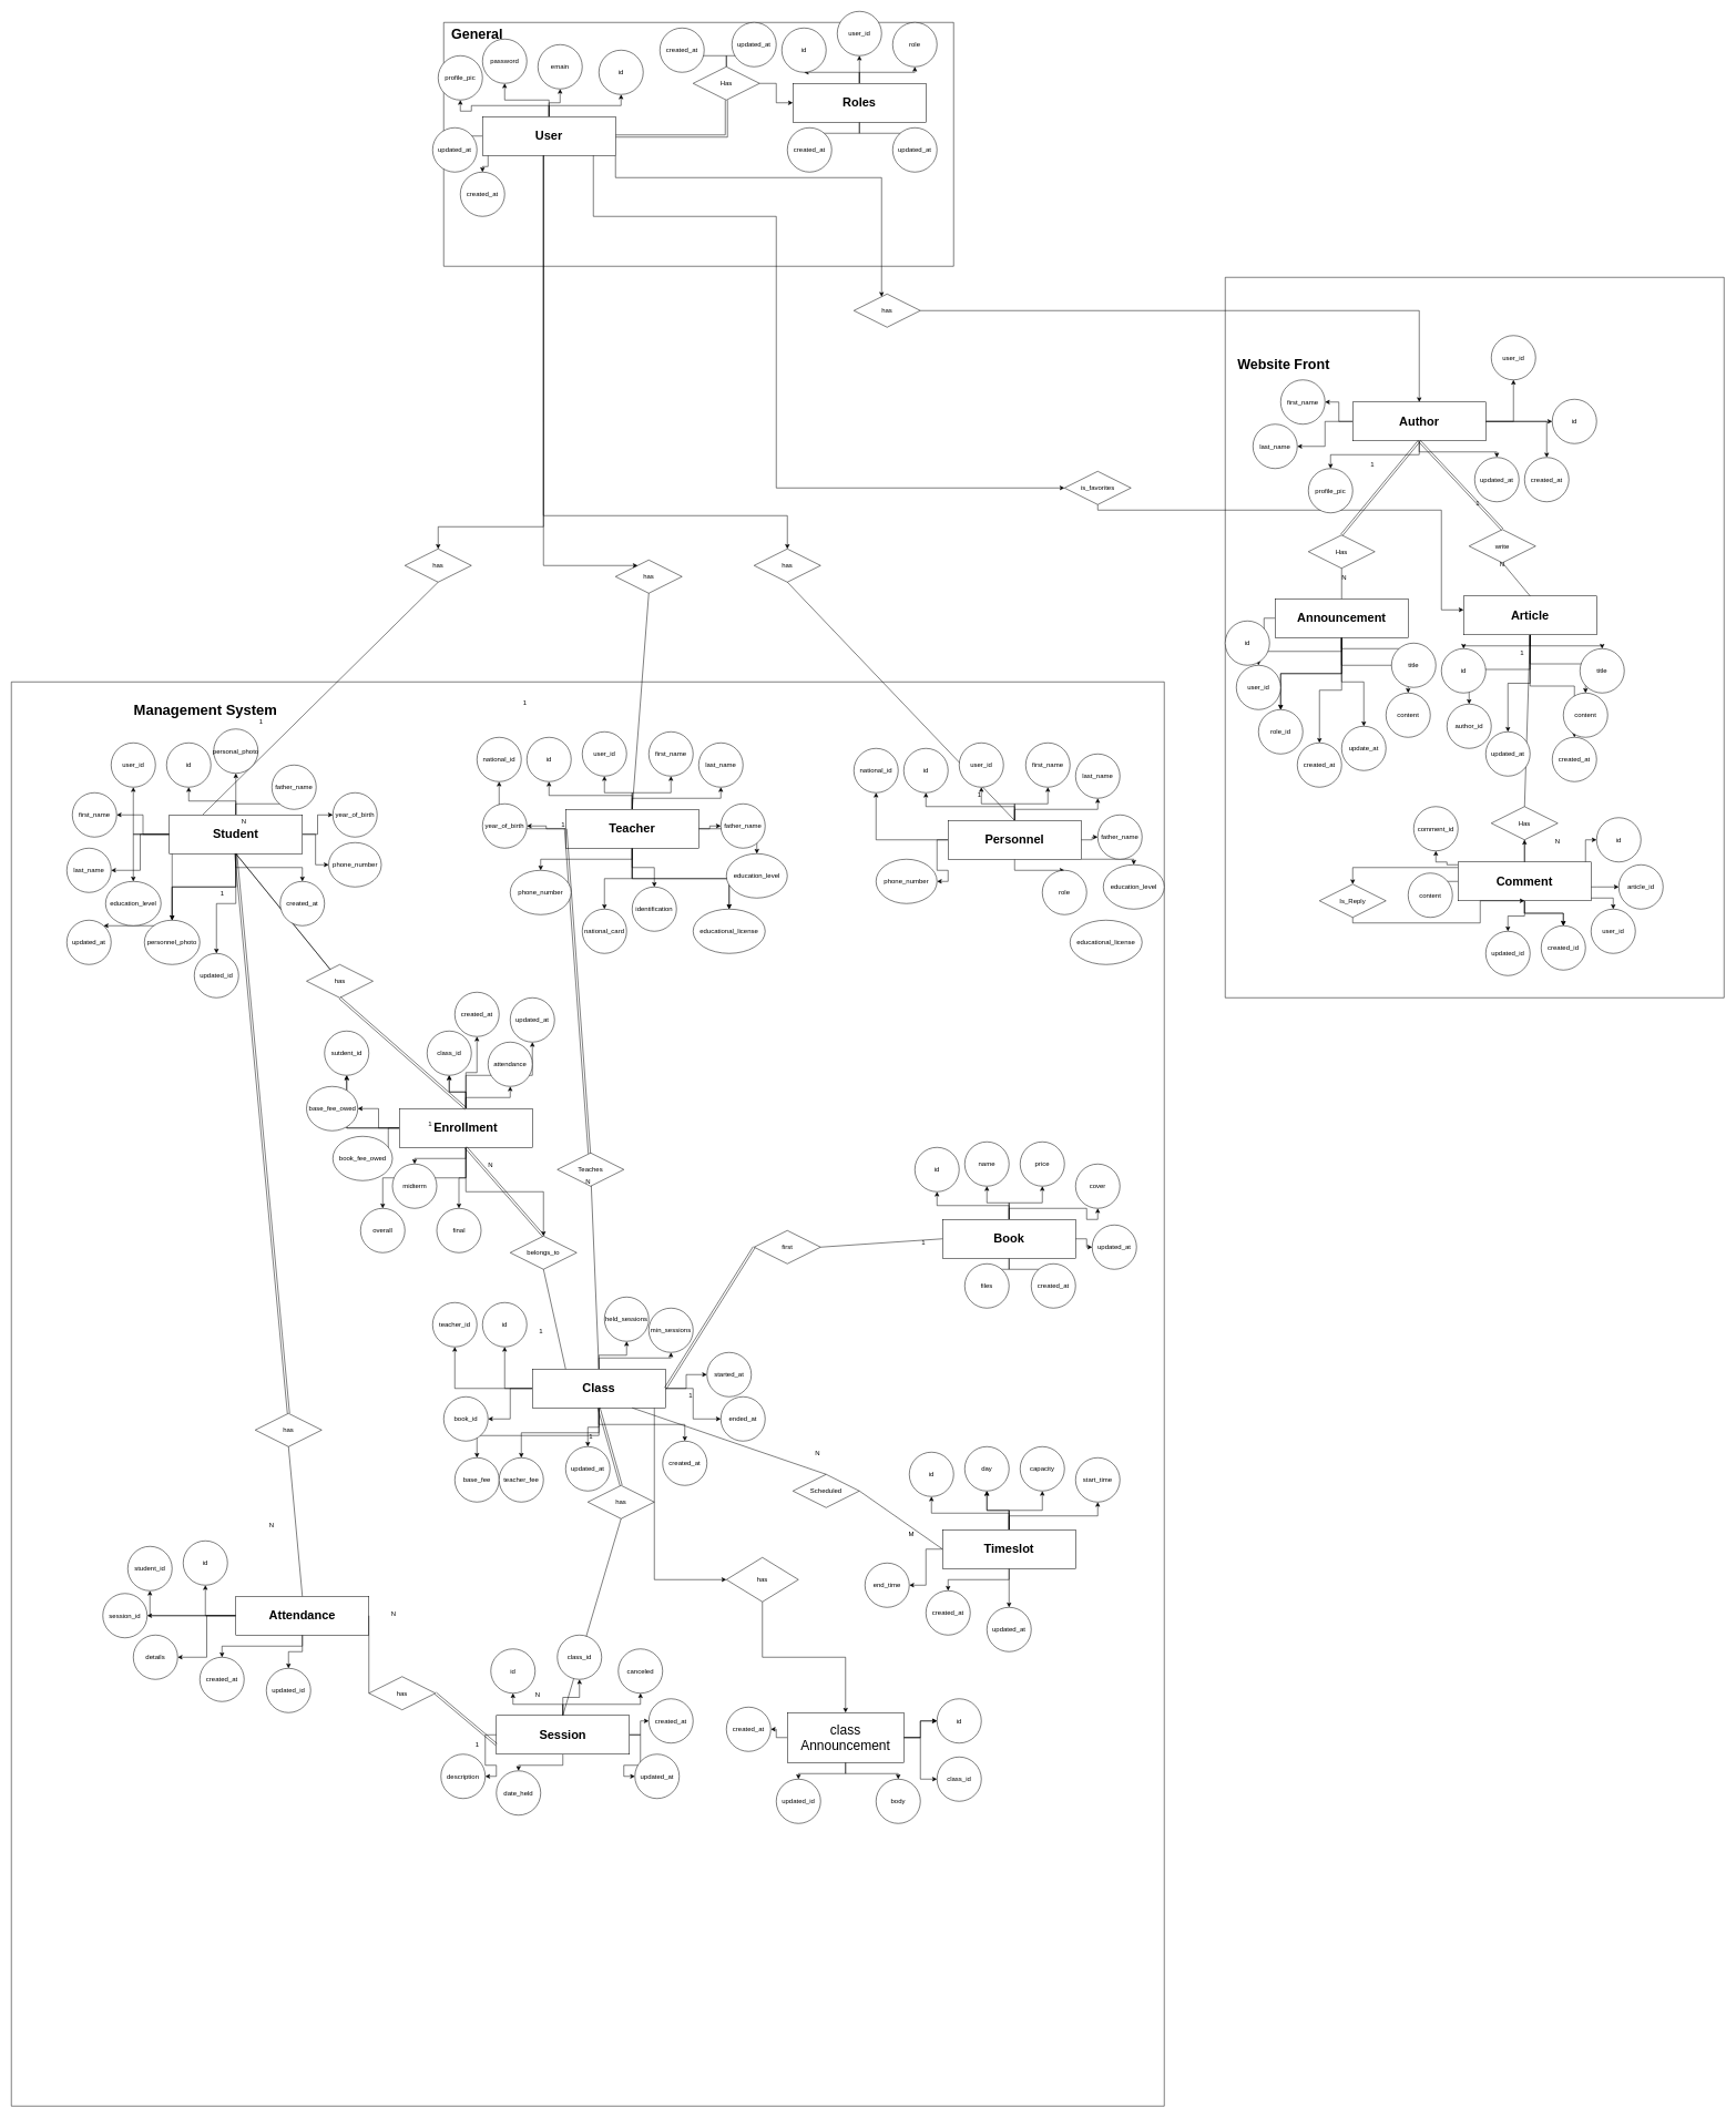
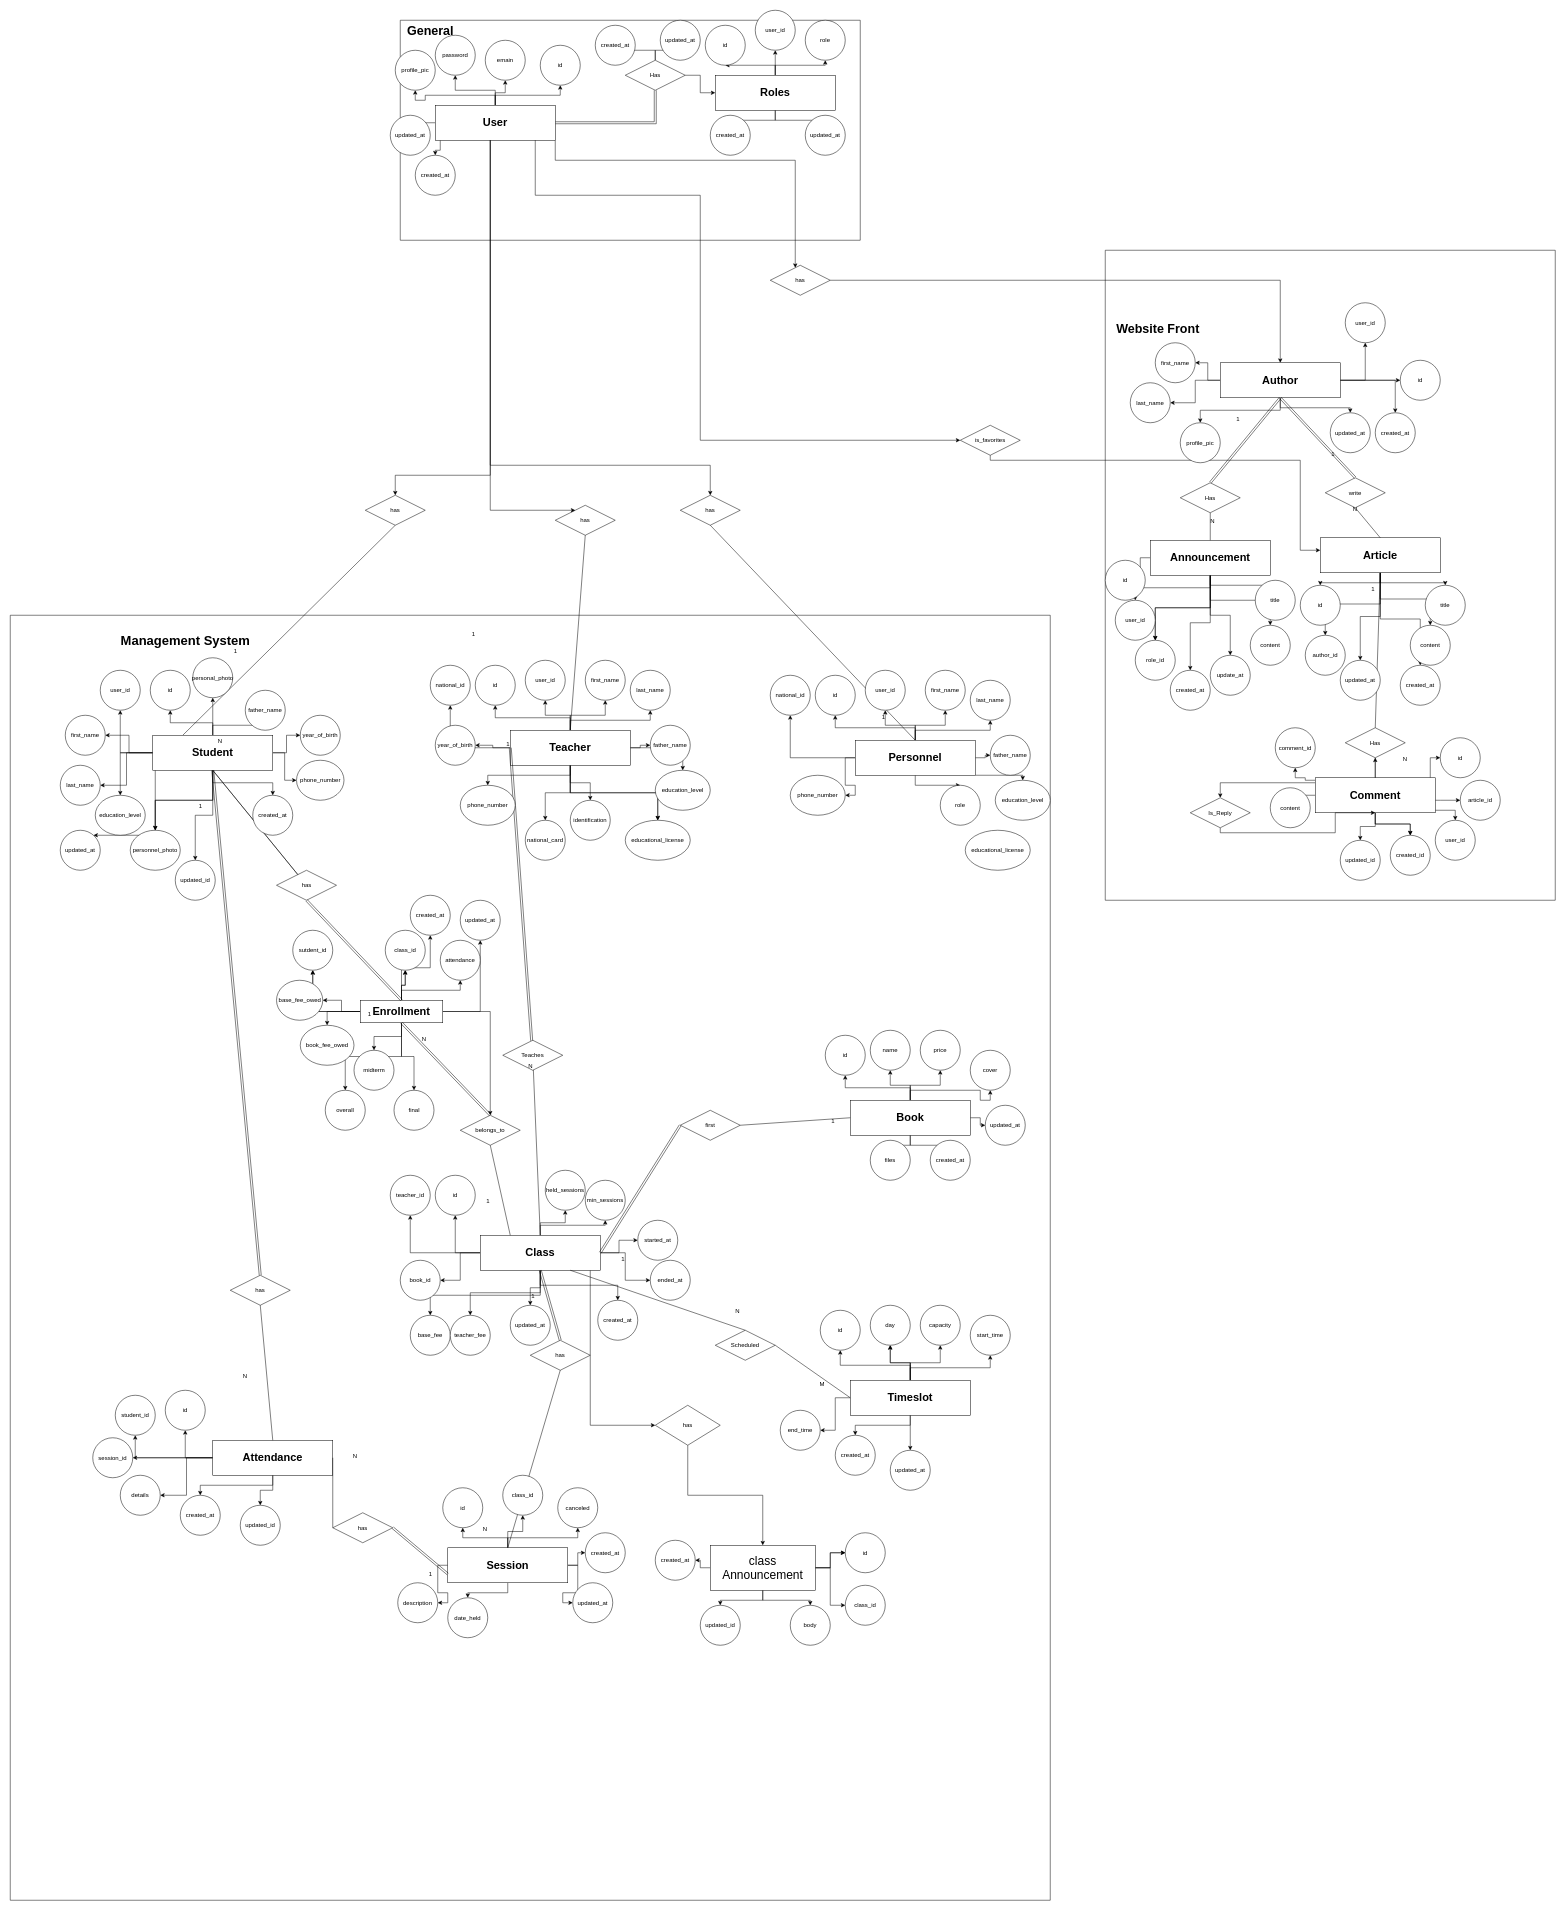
- <mxCell id="157" value="&lt;span style=&quot;font-size: 22px;&quot;&gt;&lt;b&gt;Enrollment&lt;/b&gt;&lt;/span&gt;" style="whiteSpace=wrap;html=1;align=center;" parent="133" vertex="1"><mxGeometry x="700" y="770" width="240" height="70" as="geometry" /></mxCell>
+ <mxCell id="157" value="&lt;span style=&quot;font-size: 22px;&quot;&gt;&lt;b&gt;Enrollment&lt;/b&gt;&lt;/span&gt;" style="whiteSpace=wrap;html=1;align=center;" parent="133" vertex="1"><mxGeometry x="700" y="770" width="165" height="45" as="geometry" /></mxCell>
